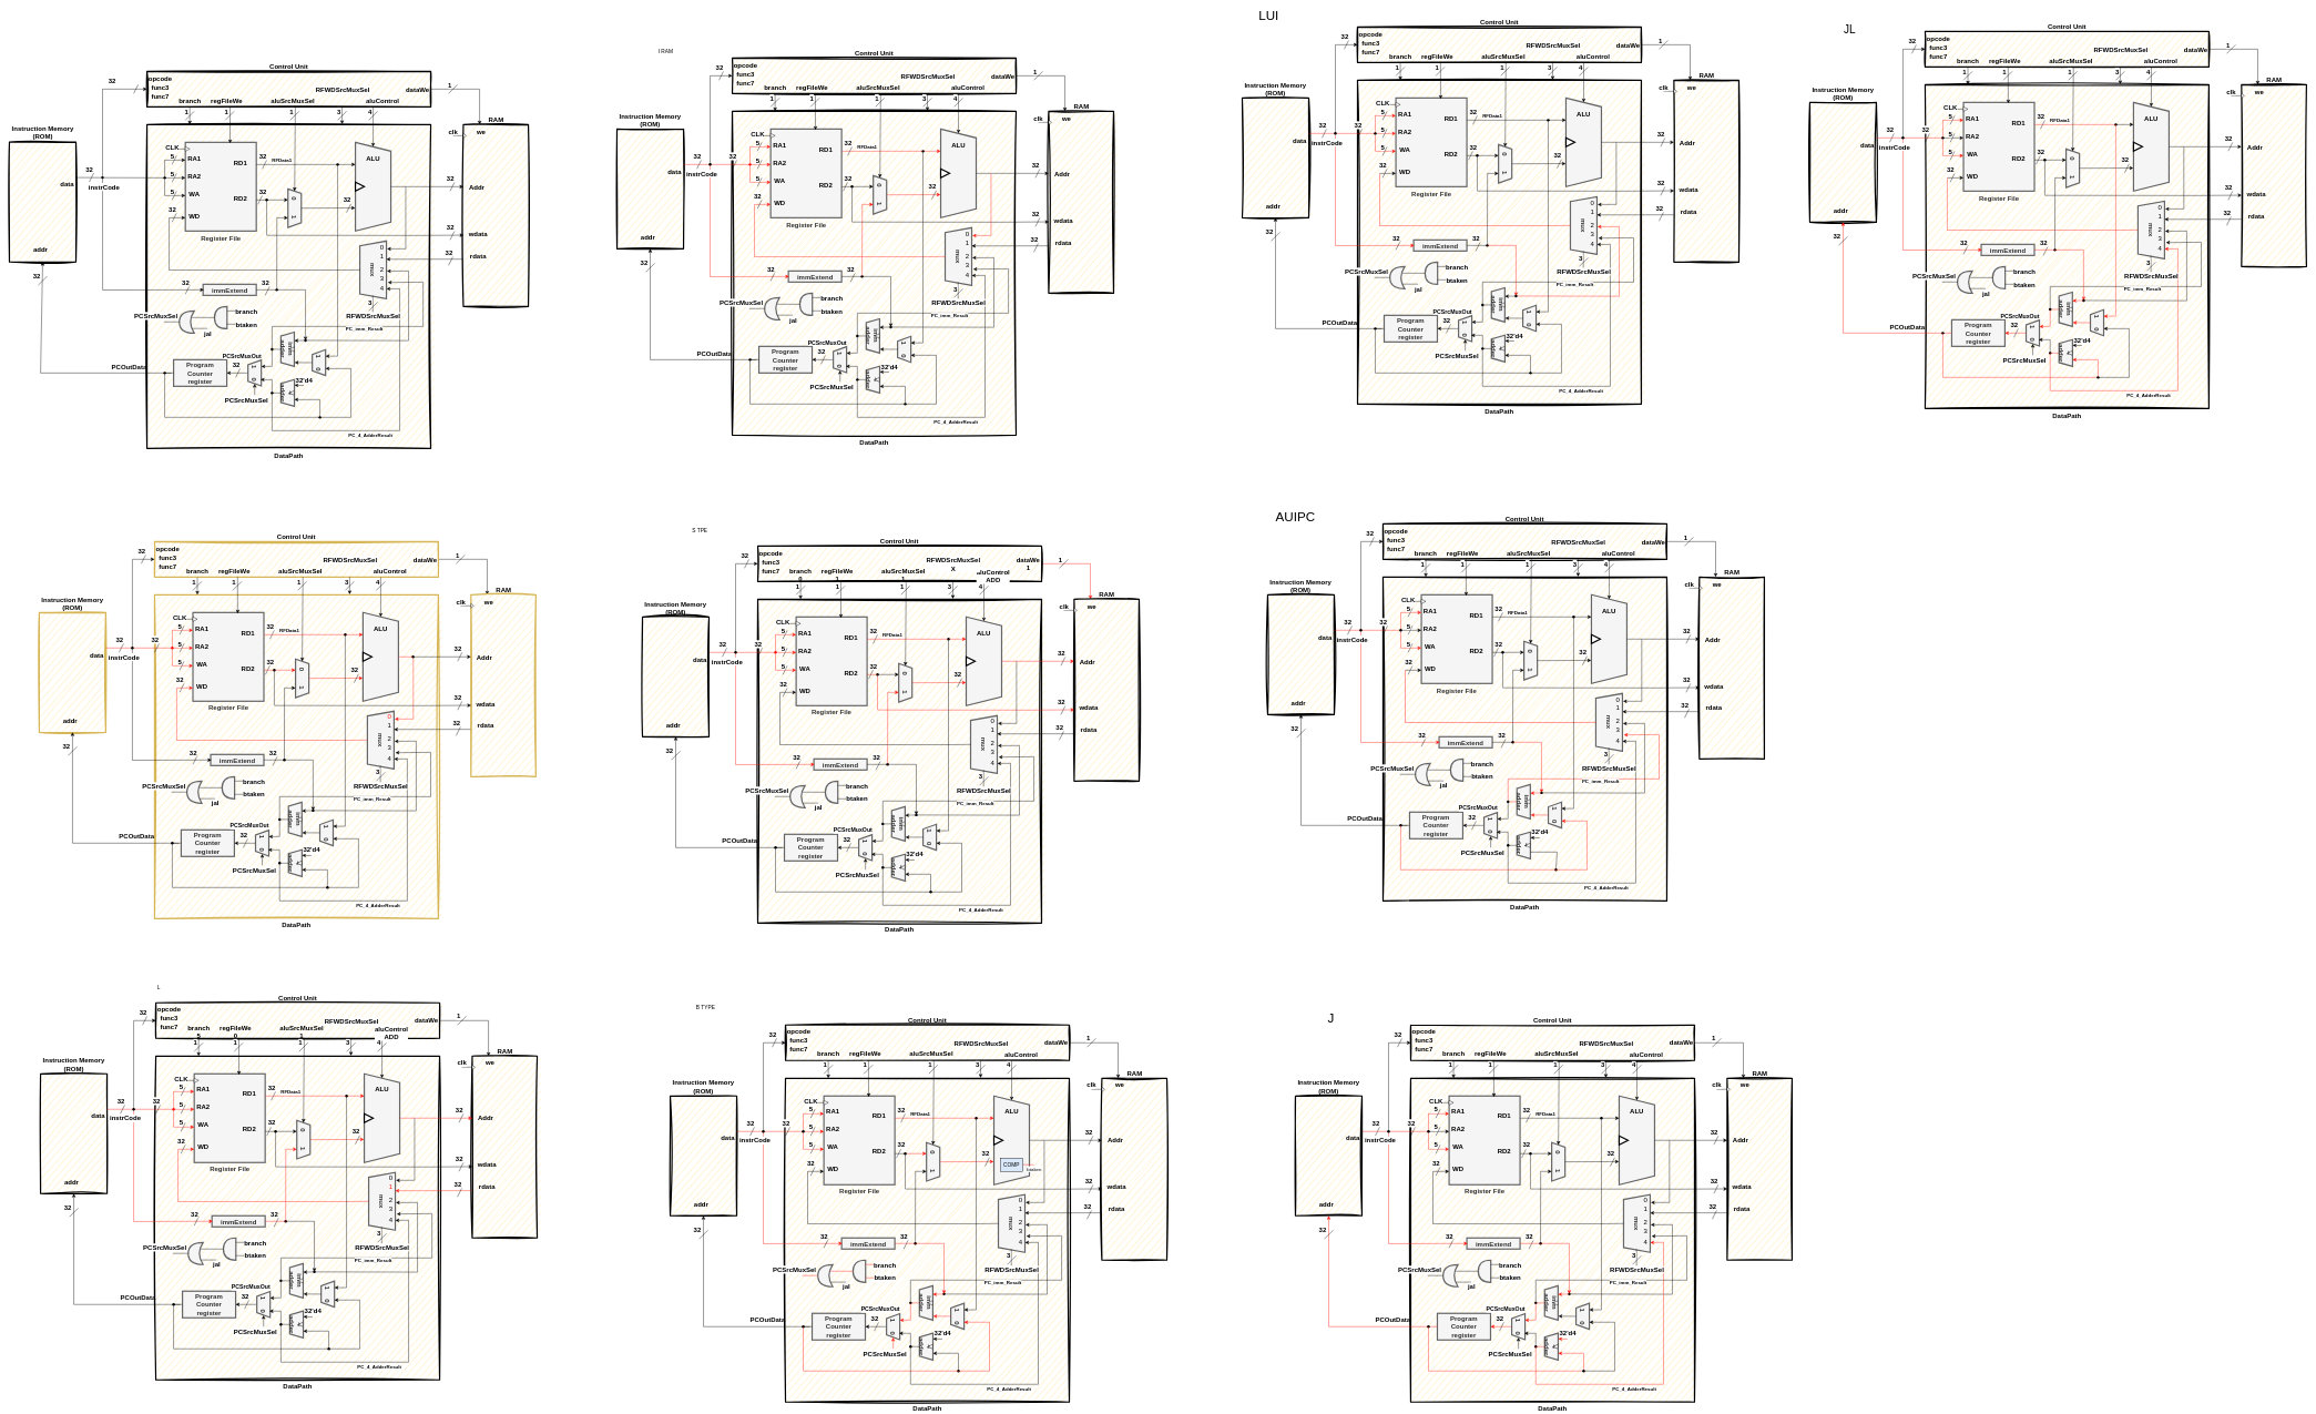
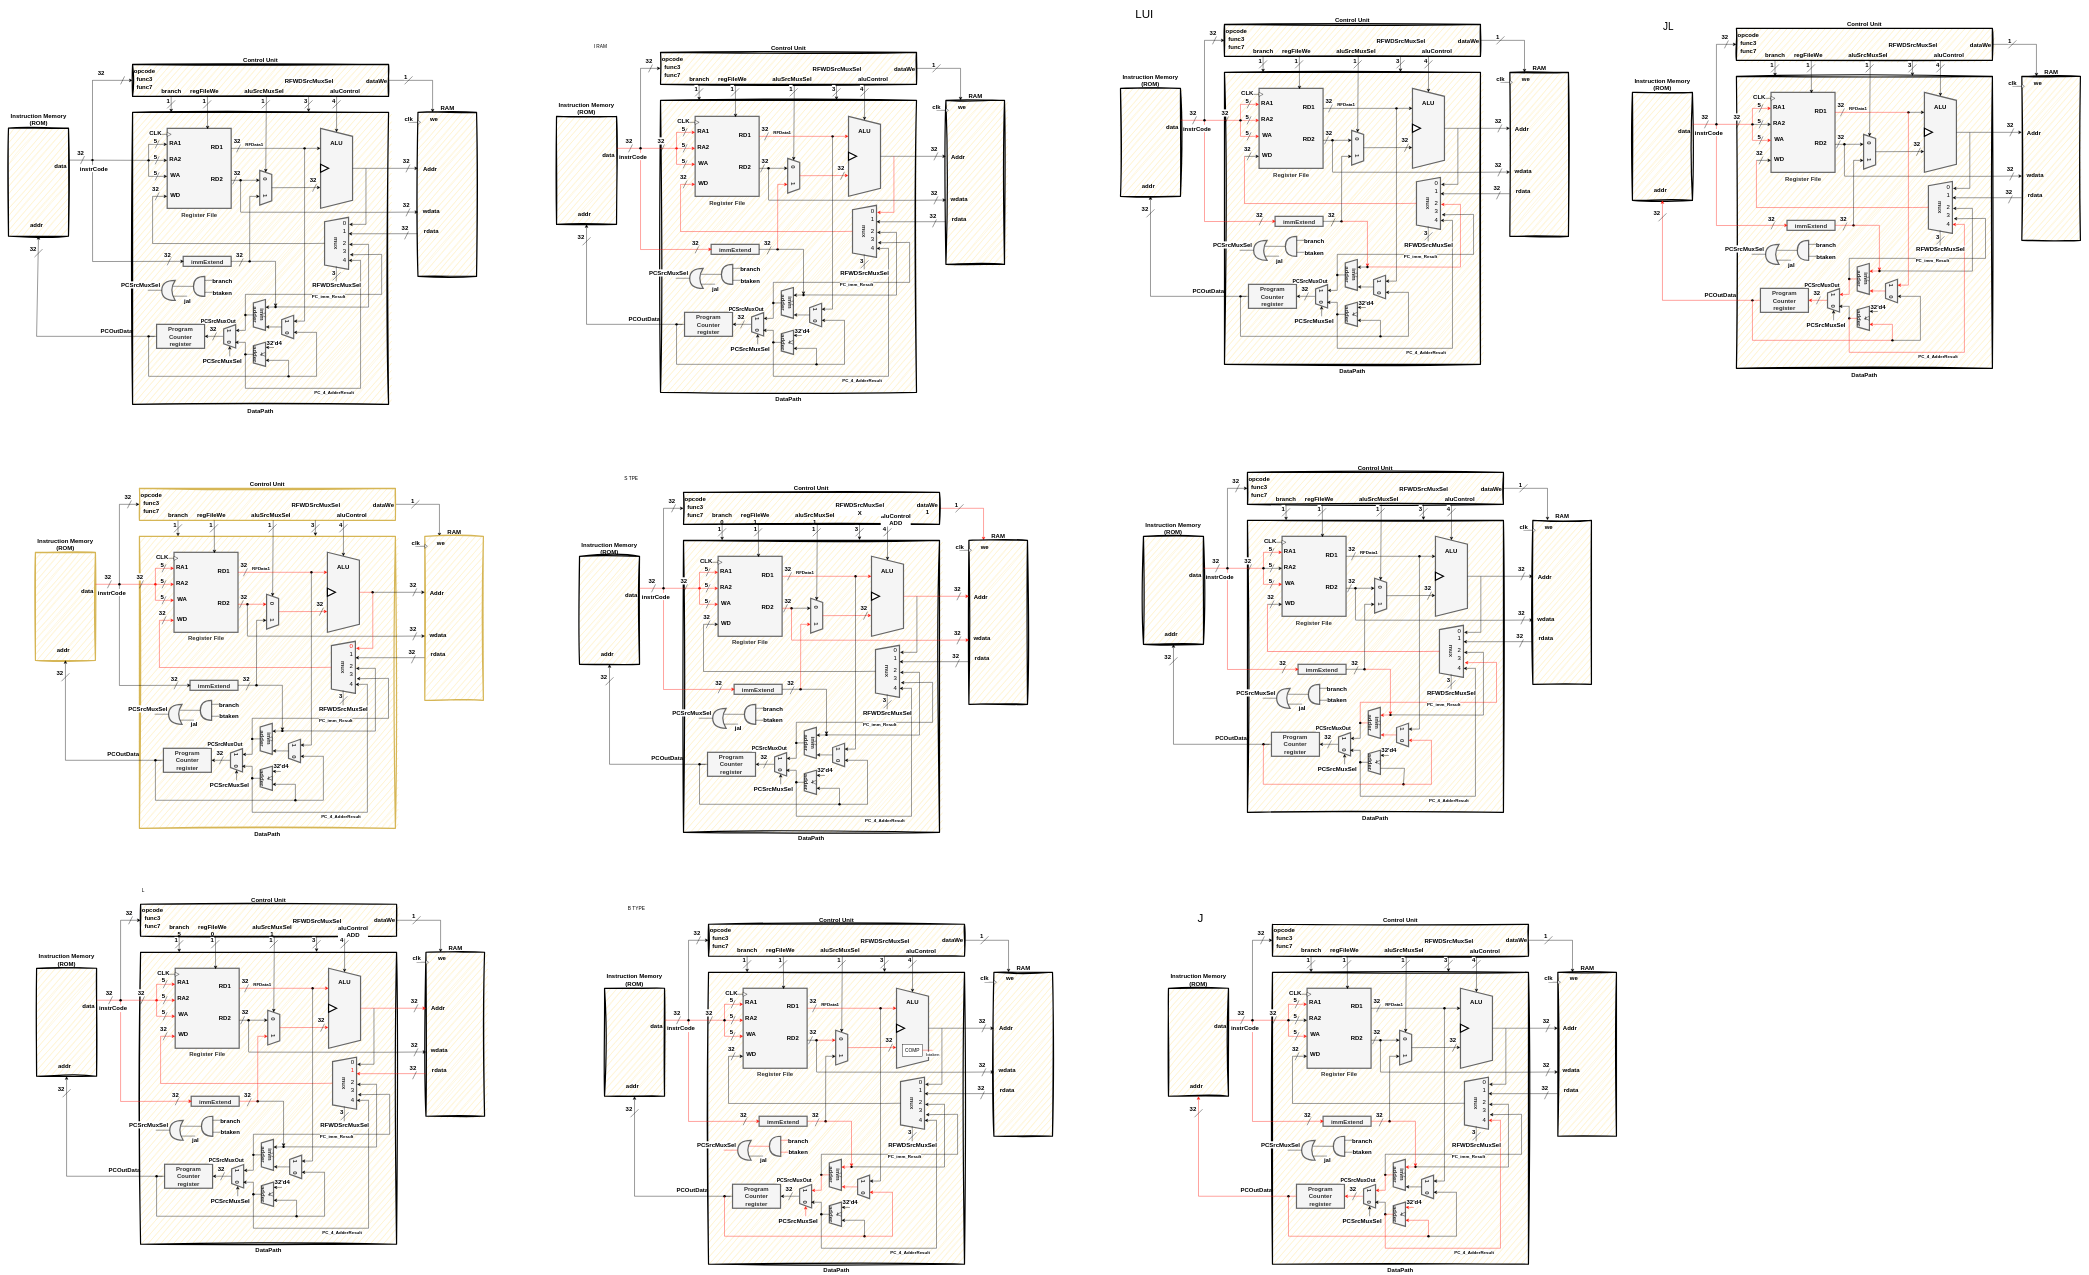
- <mxCell id="1458" value="AUIPC" style="text;html=1;align=center;verticalAlign=middle;whiteSpace=wrap;rounded=0;fontSize=29;" vertex="1" parent="1"><mxGeometry x="2891" y="1150" width="60" height="30" as="geometry" /></mxCell>
- <mxCell id="1091" value="COMP" style="rounded=0;whiteSpace=wrap;html=1;fillColor=#dae8fc;" vertex="1" parent="1"><mxGeometry x="2256" y="2610" width="50" height="30" as="geometry" /></mxCell>
+ <mxCell id="1091" value="COMP" style="rounded=0;whiteSpace=wrap;html=1;" vertex="1" parent="1"><mxGeometry x="2256" y="2610" width="50" height="30" as="geometry" /></mxCell>
